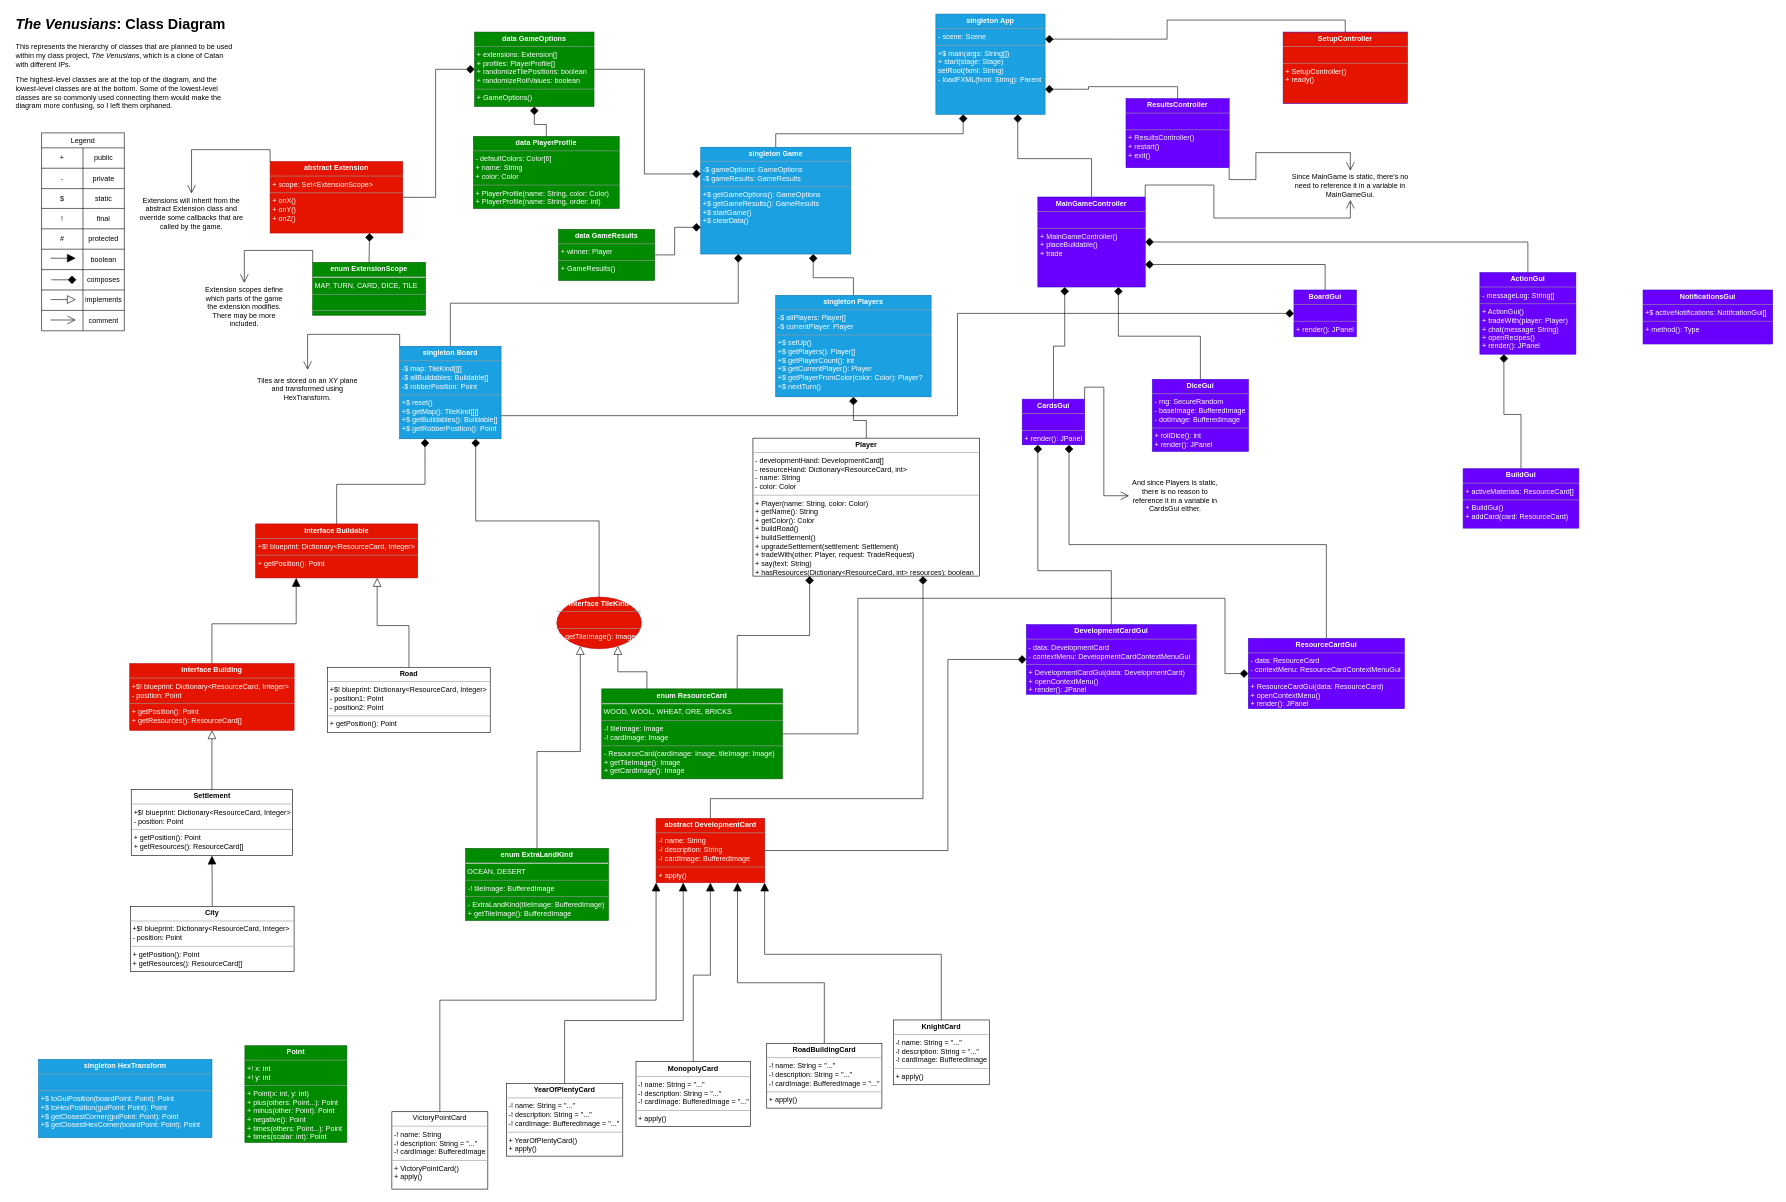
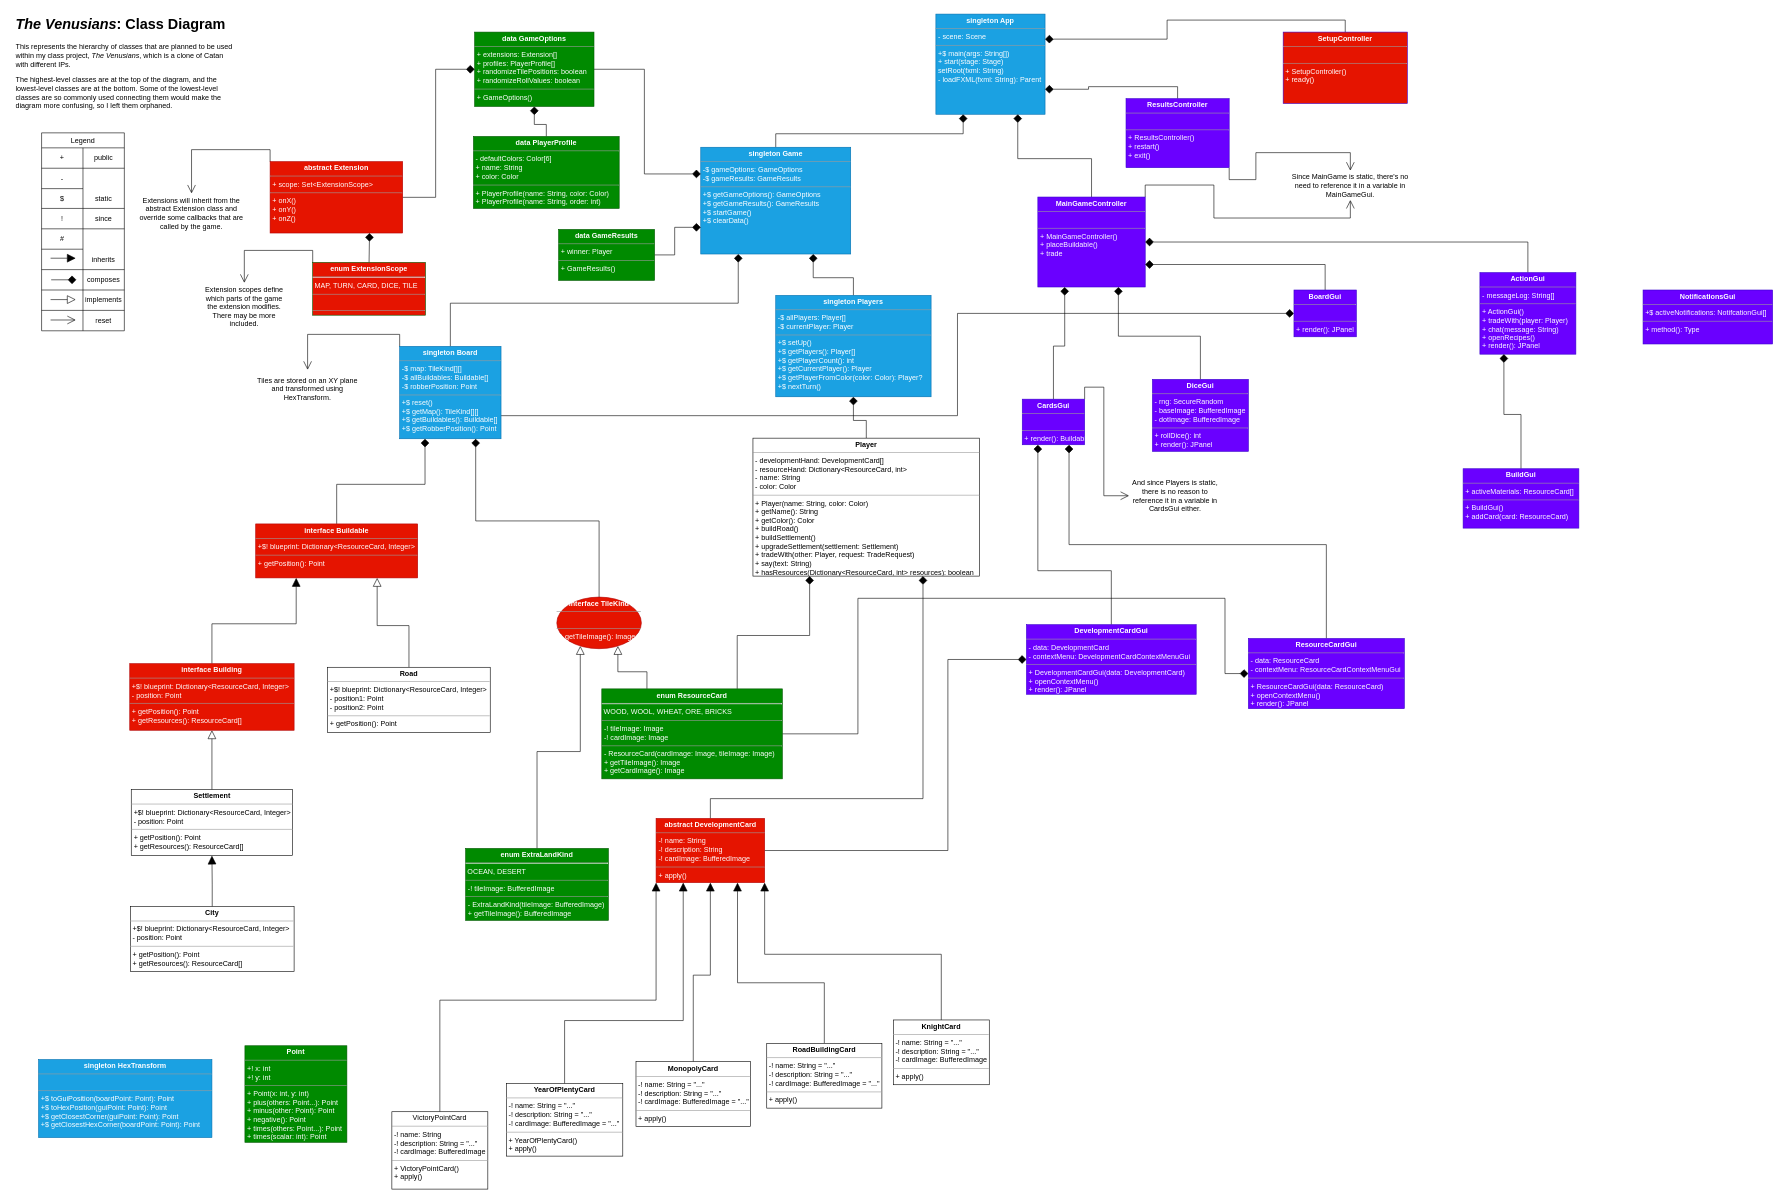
- <mxCell id="89" value="private" style="shape=partialRectangle;html=1;whiteSpace=wrap;connectable=0;fillColor=none;top=0;left=0;bottom=0;right=0;overflow=hidden;pointerEvents=1;" parent="87" vertex="1"><mxGeometry x="69" width="69" height="34" as="geometry"><mxRectangle width="69" height="34" as="alternateBounds" /></mxGeometry></mxCell>
- <mxCell id="95" value="final" style="shape=partialRectangle;html=1;whiteSpace=wrap;connectable=0;fillColor=none;top=0;left=0;bottom=0;right=0;overflow=hidden;pointerEvents=1;" parent="93" vertex="1"><mxGeometry x="69" width="69" height="34" as="geometry"><mxRectangle width="69" height="34" as="alternateBounds" /></mxGeometry></mxCell>
+ <mxCell id="95" value="since" style="shape=partialRectangle;html=1;whiteSpace=wrap;connectable=0;fillColor=none;top=0;left=0;bottom=0;right=0;overflow=hidden;pointerEvents=1;" parent="93" vertex="1"><mxGeometry x="69" width="69" height="34" as="geometry"><mxRectangle width="69" height="34" as="alternateBounds" /></mxGeometry></mxCell>
- <mxCell id="98" value="protected" style="shape=partialRectangle;html=1;whiteSpace=wrap;connectable=0;fillColor=none;top=0;left=0;bottom=0;right=0;overflow=hidden;pointerEvents=1;" parent="96" vertex="1"><mxGeometry x="69" width="69" height="34" as="geometry"><mxRectangle width="69" height="34" as="alternateBounds" /></mxGeometry></mxCell>
- <mxCell id="101" value="boolean" style="shape=partialRectangle;html=1;whiteSpace=wrap;connectable=0;fillColor=none;top=0;left=0;bottom=0;right=0;overflow=hidden;pointerEvents=1;" parent="99" vertex="1"><mxGeometry x="69" width="69" height="34" as="geometry"><mxRectangle width="69" height="34" as="alternateBounds" /></mxGeometry></mxCell>
+ <mxCell id="101" value="inherits" style="shape=partialRectangle;html=1;whiteSpace=wrap;connectable=0;fillColor=none;top=0;left=0;bottom=0;right=0;overflow=hidden;pointerEvents=1;" parent="99" vertex="1"><mxGeometry x="69" width="69" height="34" as="geometry"><mxRectangle width="69" height="34" as="alternateBounds" /></mxGeometry></mxCell>
- <mxCell id="77" value="&lt;p style=&quot;margin: 0px ; margin-top: 4px ; text-align: center&quot;&gt;&lt;b&gt;enum ExtensionScope&lt;/b&gt;&lt;/p&gt;&lt;hr&gt;&amp;nbsp;MAP, TURN, CARD, DICE, TILE&lt;hr size=&quot;1&quot;&gt;&lt;p style=&quot;margin: 0px ; margin-left: 4px&quot;&gt;&lt;br&gt;&lt;/p&gt;&lt;hr size=&quot;1&quot;&gt;&lt;p style=&quot;margin: 0px ; margin-left: 4px&quot;&gt;&lt;br&gt;&lt;/p&gt;" style="verticalAlign=top;align=left;overflow=fill;fontSize=12;fontFamily=Helvetica;html=1;fillColor=#008a00;strokeColor=#005700;fontColor=#ffffff;" parent="1" vertex="1"><mxGeometry x="520" y="437" width="188" height="88" as="geometry" /></mxCell>
+ <mxCell id="77" value="&lt;p style=&quot;margin: 0px ; margin-top: 4px ; text-align: center&quot;&gt;&lt;b&gt;enum ExtensionScope&lt;/b&gt;&lt;/p&gt;&lt;hr&gt;&amp;nbsp;MAP, TURN, CARD, DICE, TILE&lt;hr size=&quot;1&quot;&gt;&lt;p style=&quot;margin: 0px ; margin-left: 4px&quot;&gt;&lt;br&gt;&lt;/p&gt;&lt;hr size=&quot;1&quot;&gt;&lt;p style=&quot;margin: 0px ; margin-left: 4px&quot;&gt;&lt;br&gt;&lt;/p&gt;" style="verticalAlign=top;align=left;overflow=fill;fontSize=12;fontFamily=Helvetica;html=1;fillColor=#e51400;strokeColor=#005700;fontColor=#ffffff;" parent="1" vertex="1"><mxGeometry x="520" y="437" width="188" height="88" as="geometry" /></mxCell>
- <mxCell id="110" value="comment" style="shape=partialRectangle;html=1;whiteSpace=wrap;connectable=0;fillColor=none;top=0;left=0;bottom=0;right=0;overflow=hidden;pointerEvents=1;" parent="108" vertex="1"><mxGeometry x="69" width="69" height="34" as="geometry"><mxRectangle width="69" height="34" as="alternateBounds" /></mxGeometry></mxCell>
+ <mxCell id="110" value="reset" style="shape=partialRectangle;html=1;whiteSpace=wrap;connectable=0;fillColor=none;top=0;left=0;bottom=0;right=0;overflow=hidden;pointerEvents=1;" parent="108" vertex="1"><mxGeometry x="69" width="69" height="34" as="geometry"><mxRectangle width="69" height="34" as="alternateBounds" /></mxGeometry></mxCell>
- <mxCell id="51" value="&lt;p style=&quot;margin: 0px ; margin-top: 4px ; text-align: center&quot;&gt;&lt;b&gt;CardsGui&lt;/b&gt;&lt;/p&gt;&lt;hr size=&quot;1&quot;&gt;&lt;p style=&quot;margin: 0px ; margin-left: 4px&quot;&gt;&lt;br&gt;&lt;/p&gt;&lt;hr size=&quot;1&quot;&gt;&lt;p style=&quot;margin: 0px ; margin-left: 4px&quot;&gt;&lt;span&gt;+ render(): JPanel&lt;/span&gt;&lt;/p&gt;" style="verticalAlign=top;align=left;overflow=fill;fontSize=12;fontFamily=Helvetica;html=1;fillColor=#6a00ff;strokeColor=#3700CC;fontColor=#ffffff;" parent="1" vertex="1"><mxGeometry x="1703" y="665" width="104" height="76" as="geometry" /></mxCell>
+ <mxCell id="51" value="&lt;p style=&quot;margin: 0px ; margin-top: 4px ; text-align: center&quot;&gt;&lt;b&gt;CardsGui&lt;/b&gt;&lt;/p&gt;&lt;hr size=&quot;1&quot;&gt;&lt;p style=&quot;margin: 0px ; margin-left: 4px&quot;&gt;&lt;br&gt;&lt;/p&gt;&lt;hr size=&quot;1&quot;&gt;&lt;p style=&quot;margin: 0px ; margin-left: 4px&quot;&gt;&lt;span&gt;+ render(): Buildable&lt;/span&gt;&lt;/p&gt;" style="verticalAlign=top;align=left;overflow=fill;fontSize=12;fontFamily=Helvetica;html=1;fillColor=#6a00ff;strokeColor=#3700CC;fontColor=#ffffff;" parent="1" vertex="1"><mxGeometry x="1703" y="665" width="104" height="76" as="geometry" /></mxCell>
